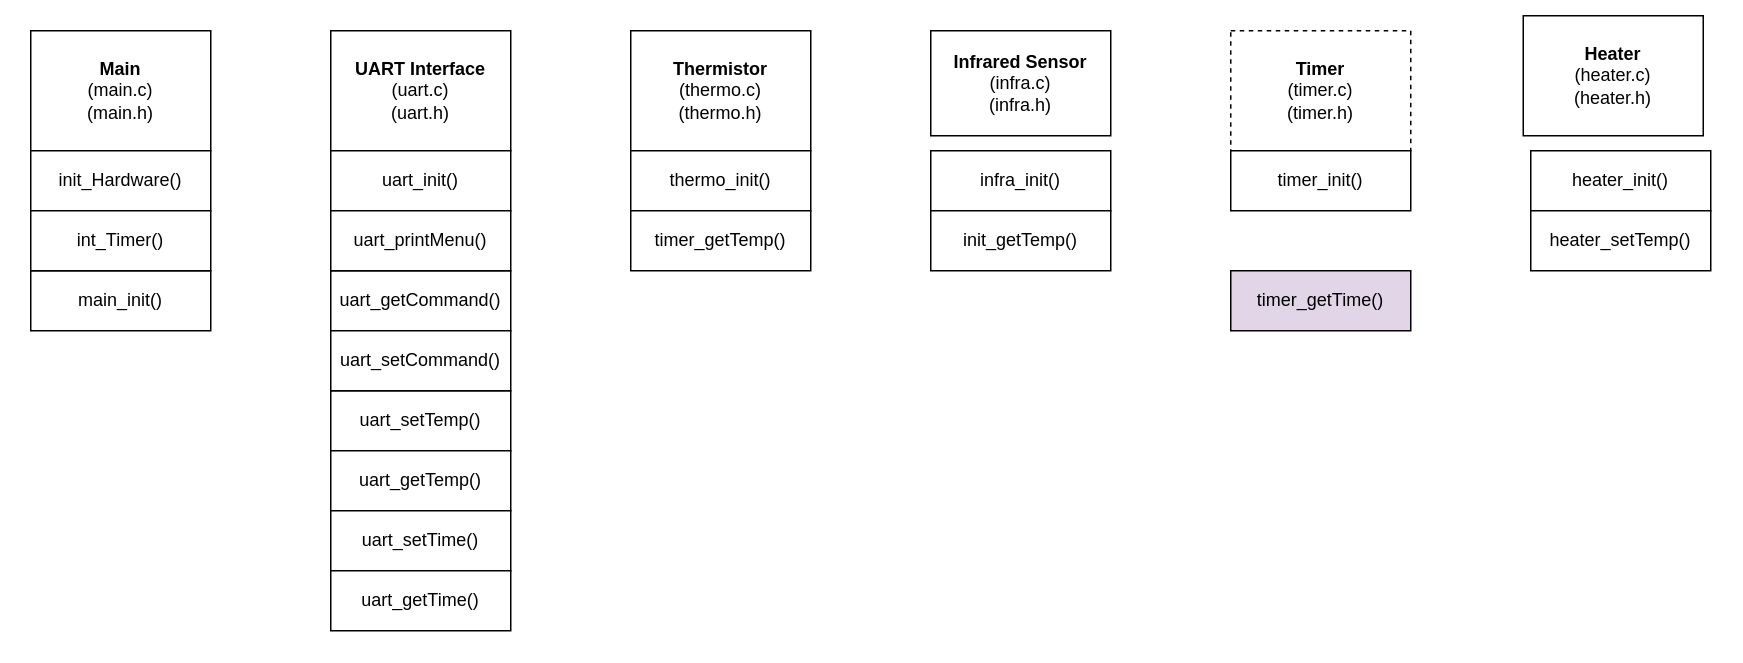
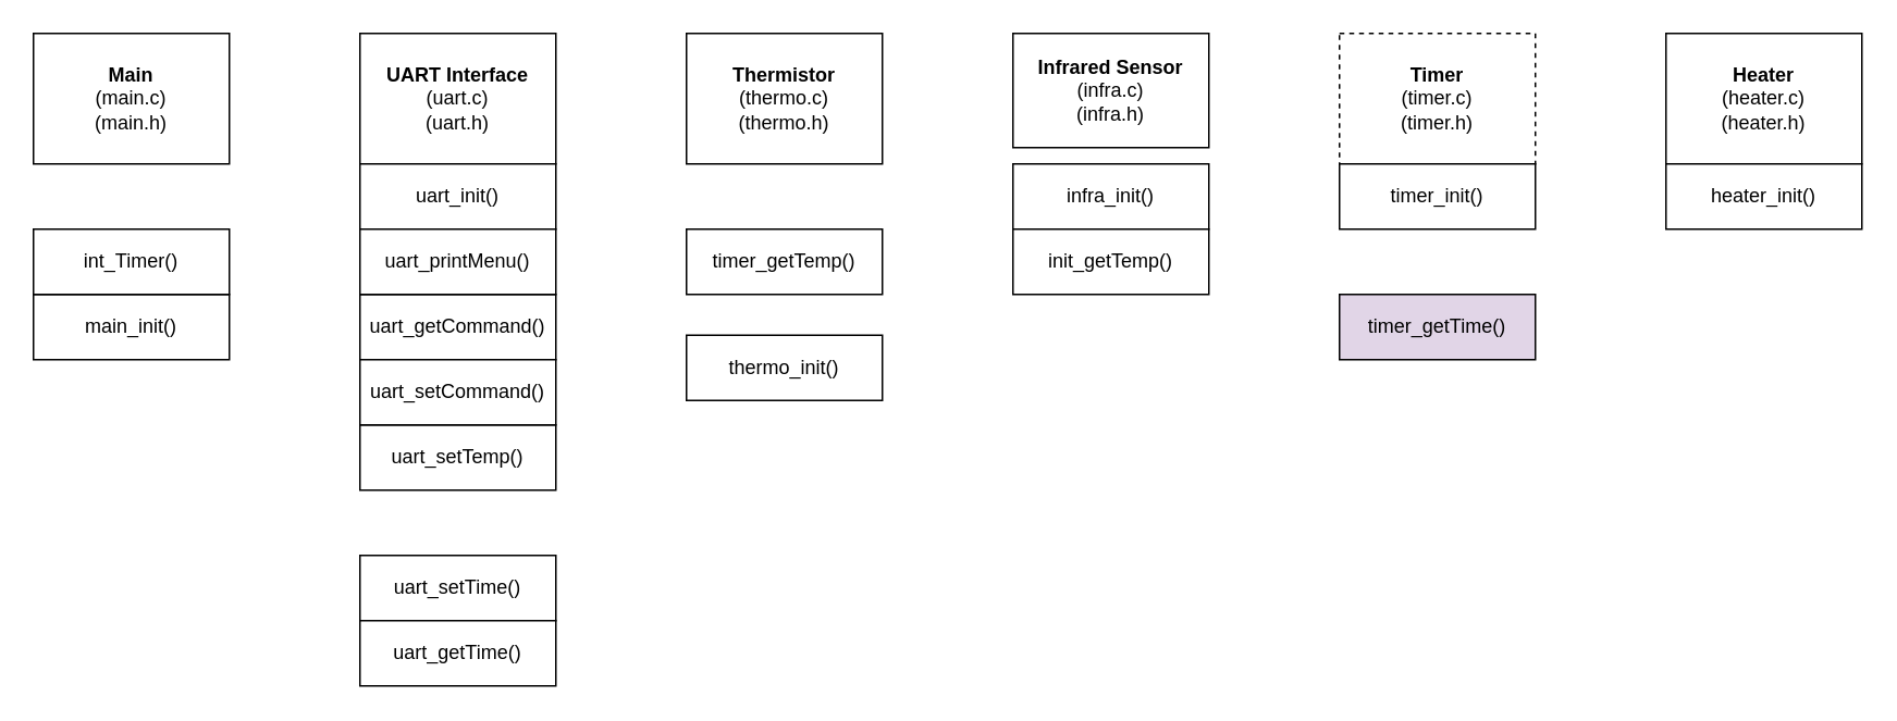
- <mxCell id="20" value="&lt;div&gt;&lt;b&gt;Heater&lt;/b&gt;&lt;/div&gt;(heater.c)&lt;br&gt;(heater.h)" style="rounded=0;whiteSpace=wrap;html=1;" vertex="1" parent="1"><mxGeometry x="1015" y="10" width="120" height="80" as="geometry" /></mxCell>
+ <mxCell id="20" value="&lt;div&gt;&lt;b&gt;Heater&lt;/b&gt;&lt;/div&gt;(heater.c)&lt;br&gt;(heater.h)" style="rounded=0;whiteSpace=wrap;html=1;" vertex="1" parent="1"><mxGeometry x="1020" y="20" width="120" height="80" as="geometry" /></mxCell>
- <mxCell id="24" value="init_Hardware()" style="rounded=0;whiteSpace=wrap;html=1;" vertex="1" parent="1"><mxGeometry x="20" y="100" width="120" height="40" as="geometry" /></mxCell>
- <mxCell id="3" value="thermo_init()" style="rounded=0;whiteSpace=wrap;html=1;" vertex="1" parent="1"><mxGeometry x="420" y="100" width="120" height="40" as="geometry" /></mxCell>
+ <mxCell id="3" value="thermo_init()" style="rounded=0;whiteSpace=wrap;html=1;" vertex="1" parent="1"><mxGeometry x="420" y="205" width="120" height="40" as="geometry" /></mxCell>
- <mxCell id="22" value="heater_setTemp()" style="rounded=0;whiteSpace=wrap;html=1;" vertex="1" parent="1"><mxGeometry x="1020" y="140" width="120" height="40" as="geometry" /></mxCell>
- <mxCell id="11" value="uart_getTemp()" style="rounded=0;whiteSpace=wrap;html=1;" vertex="1" parent="1"><mxGeometry x="220" y="300" width="120" height="40" as="geometry" /></mxCell>
